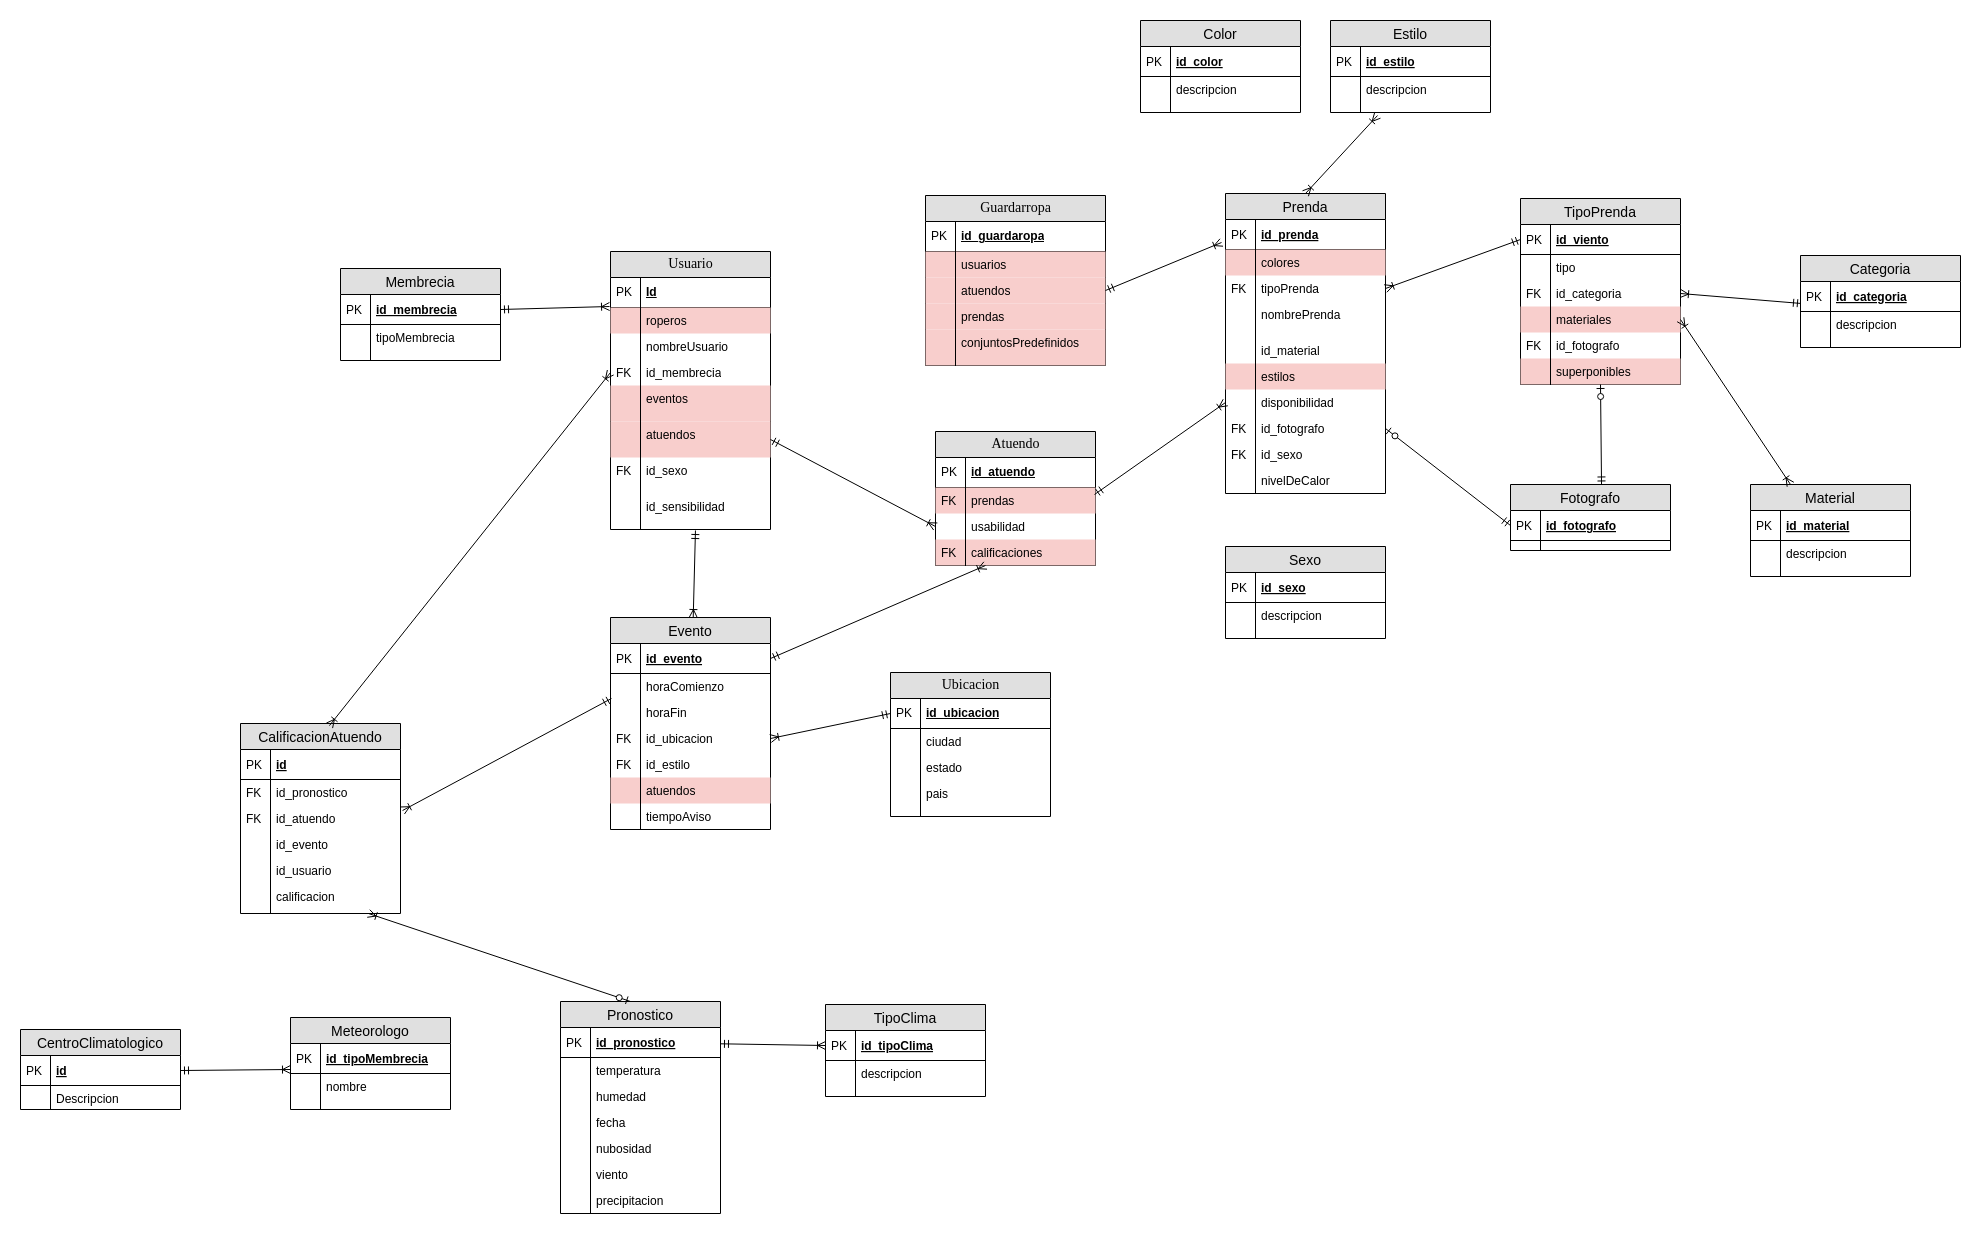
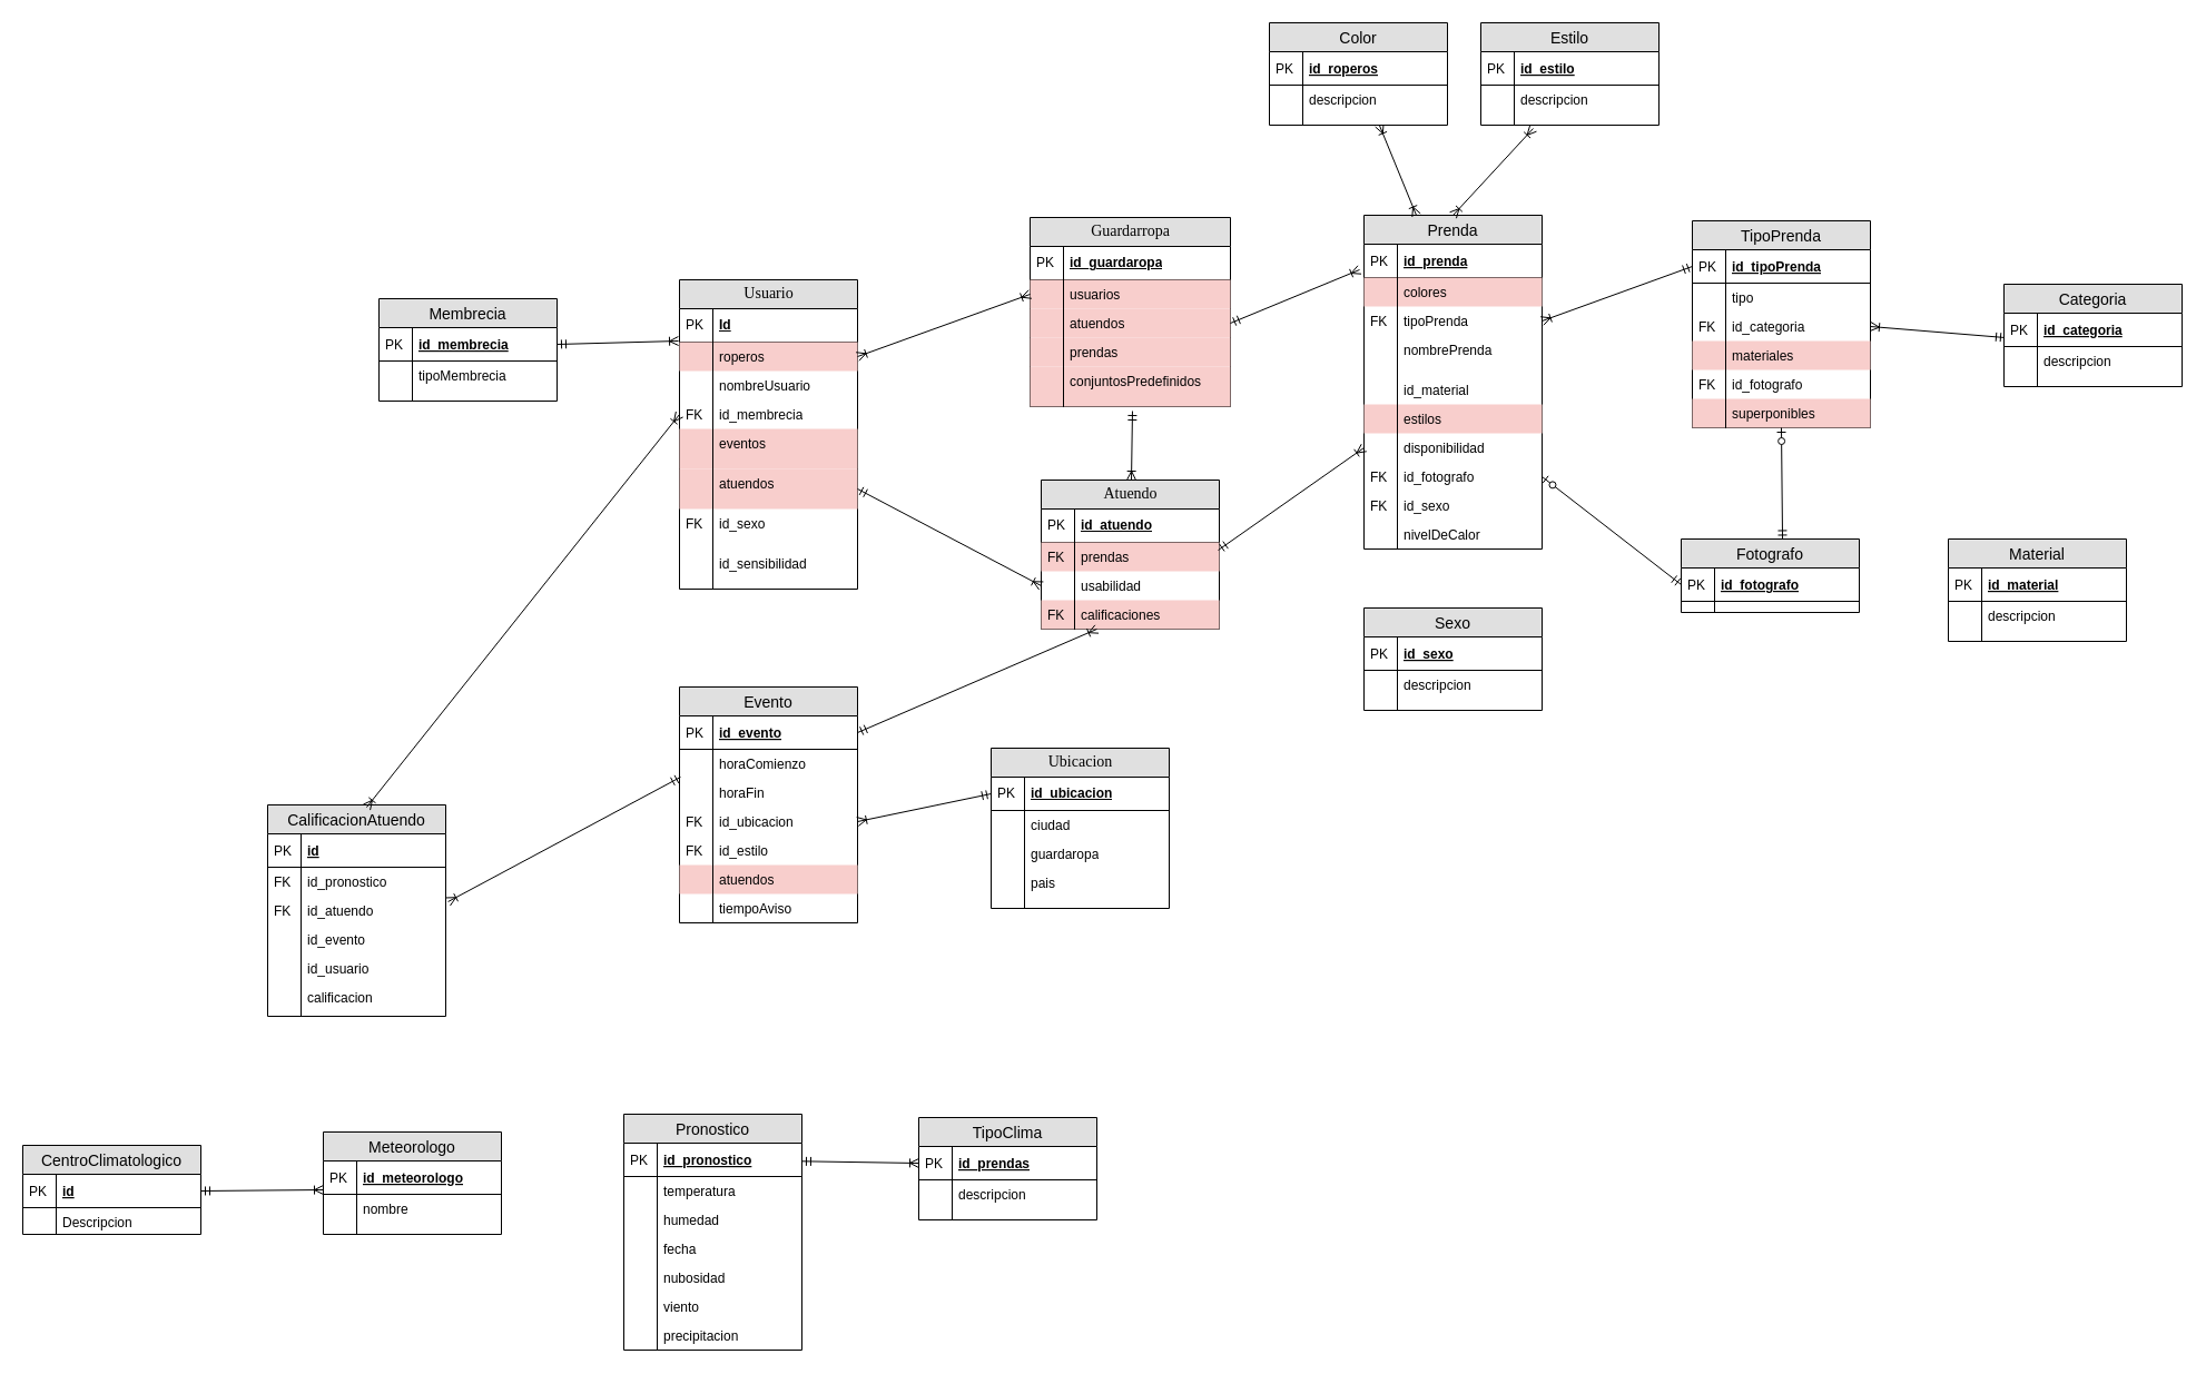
- <mxCell id="106" value="id_color" style="shape=partialRectangle;top=0;left=0;right=0;bottom=1;align=left;verticalAlign=middle;fillColor=none;spacingLeft=34;spacingRight=4;overflow=hidden;rotatable=0;points=[[0,0.5],[1,0.5]];portConstraint=eastwest;dropTarget=0;fontStyle=5;fontSize=12;" parent="105" vertex="1"><mxGeometry y="26" width="160" height="30" as="geometry" /></mxCell>
+ <mxCell id="106" value="id_roperos" style="shape=partialRectangle;top=0;left=0;right=0;bottom=1;align=left;verticalAlign=middle;fillColor=none;spacingLeft=34;spacingRight=4;overflow=hidden;rotatable=0;points=[[0,0.5],[1,0.5]];portConstraint=eastwest;dropTarget=0;fontStyle=5;fontSize=12;" parent="105" vertex="1"><mxGeometry y="26" width="160" height="30" as="geometry" /></mxCell>
+ <mxCell id="104" value="" style="edgeStyle=none;rounded=0;orthogonalLoop=1;jettySize=auto;html=1;startArrow=ERoneToMany;startFill=0;endArrow=ERoneToMany;endFill=0;fontSize=12;entryX=0.294;entryY=0;entryDx=0;entryDy=0;entryPerimeter=0;" parent="1" source="105" target="79" edge="1"><mxGeometry relative="1" as="geometry" /></mxCell>
- <mxCell id="128" value="id_viento" style="shape=partialRectangle;top=0;left=0;right=0;bottom=1;align=left;verticalAlign=middle;fillColor=none;spacingLeft=34;spacingRight=4;overflow=hidden;rotatable=0;points=[[0,0.5],[1,0.5]];portConstraint=eastwest;dropTarget=0;fontStyle=5;fontSize=12;" parent="127" vertex="1"><mxGeometry y="26" width="160" height="30" as="geometry" /></mxCell>
+ <mxCell id="128" value="id_tipoPrenda" style="shape=partialRectangle;top=0;left=0;right=0;bottom=1;align=left;verticalAlign=middle;fillColor=none;spacingLeft=34;spacingRight=4;overflow=hidden;rotatable=0;points=[[0,0.5],[1,0.5]];portConstraint=eastwest;dropTarget=0;fontStyle=5;fontSize=12;" parent="127" vertex="1"><mxGeometry y="26" width="160" height="30" as="geometry" /></mxCell>
+ <mxCell id="75" value="" style="fontSize=12;html=1;endArrow=ERoneToMany;startArrow=ERoneToMany;entryX=1;entryY=0.5;entryDx=0;entryDy=0;startFill=0;exitX=0;exitY=0.5;exitDx=0;exitDy=0;" parent="1" source="14" target="36" edge="1"><mxGeometry width="100" height="100" relative="1" as="geometry"><mxPoint x="840" y="446" as="sourcePoint" /><mxPoint x="890" y="531" as="targetPoint" /></mxGeometry></mxCell>
+ <mxCell id="76" value="" style="fontSize=12;html=1;endArrow=ERoneToMany;startArrow=ERmandOne;exitX=0.511;exitY=1.111;exitDx=0;exitDy=0;exitPerimeter=0;" parent="1" source="20" target="2" edge="1"><mxGeometry width="100" height="100" relative="1" as="geometry"><mxPoint x="720" y="668" as="sourcePoint" /><mxPoint x="820" y="568" as="targetPoint" /></mxGeometry></mxCell>
- <mxCell id="156" value="" style="fontSize=12;html=1;endArrow=ERoneToMany;startArrow=ERoneToMany;exitX=0.25;exitY=0;exitDx=0;exitDy=0;entryX=1;entryY=0.5;entryDx=0;entryDy=0;startFill=0;" parent="1" source="146" target="134" edge="1"><mxGeometry width="100" height="100" relative="1" as="geometry"><mxPoint x="1740" y="324" as="sourcePoint" /><mxPoint x="1760" y="319" as="targetPoint" /></mxGeometry></mxCell>
- <mxCell id="58" value="" style="fontSize=12;html=1;endArrow=ERmandOne;startArrow=ERoneToMany;entryX=0.531;entryY=1.028;entryDx=0;entryDy=0;entryPerimeter=0;startFill=0;endFill=0;" parent="1" source="59" target="48" edge="1"><mxGeometry width="100" height="100" relative="1" as="geometry"><mxPoint x="490" y="682" as="sourcePoint" /><mxPoint x="540" y="411" as="targetPoint" /></mxGeometry></mxCell>
- <mxCell id="27" value="estado" style="shape=partialRectangle;top=0;left=0;right=0;bottom=0;html=1;align=left;verticalAlign=top;fillColor=none;spacingLeft=34;spacingRight=4;whiteSpace=wrap;overflow=hidden;rotatable=0;points=[[0,0.5],[1,0.5]];portConstraint=eastwest;dropTarget=0;" parent="22" vertex="1"><mxGeometry y="82" width="160" height="26" as="geometry" /></mxCell>
+ <mxCell id="27" value="guardaropa" style="shape=partialRectangle;top=0;left=0;right=0;bottom=0;html=1;align=left;verticalAlign=top;fillColor=none;spacingLeft=34;spacingRight=4;whiteSpace=wrap;overflow=hidden;rotatable=0;points=[[0,0.5],[1,0.5]];portConstraint=eastwest;dropTarget=0;" parent="22" vertex="1"><mxGeometry y="82" width="160" height="26" as="geometry" /></mxCell>
- <mxCell id="213" value="" style="fontSize=12;html=1;endArrow=ERoneToMany;startArrow=ERzeroToOne;exitX=0.438;exitY=0;exitDx=0;exitDy=0;exitPerimeter=0;entryX=0.8;entryY=1;entryDx=0;entryDy=0;entryPerimeter=0;" edge="1" parent="1" source="177" target="211"><mxGeometry width="100" height="100" relative="1" as="geometry"><mxPoint x="450" y="951" as="sourcePoint" /><mxPoint x="550" y="851" as="targetPoint" /></mxGeometry></mxCell>
- <mxCell id="193" value="id_tipoClima" style="shape=partialRectangle;top=0;left=0;right=0;bottom=1;align=left;verticalAlign=middle;fillColor=none;spacingLeft=34;spacingRight=4;overflow=hidden;rotatable=0;points=[[0,0.5],[1,0.5]];portConstraint=eastwest;dropTarget=0;fontStyle=5;fontSize=12;" vertex="1" parent="192"><mxGeometry y="26" width="160" height="30" as="geometry" /></mxCell>
+ <mxCell id="193" value="id_prendas" style="shape=partialRectangle;top=0;left=0;right=0;bottom=1;align=left;verticalAlign=middle;fillColor=none;spacingLeft=34;spacingRight=4;overflow=hidden;rotatable=0;points=[[0,0.5],[1,0.5]];portConstraint=eastwest;dropTarget=0;fontStyle=5;fontSize=12;" vertex="1" parent="192"><mxGeometry y="26" width="160" height="30" as="geometry" /></mxCell>
- <mxCell id="170" value="id_tipoMembrecia" style="shape=partialRectangle;top=0;left=0;right=0;bottom=1;align=left;verticalAlign=middle;fillColor=none;spacingLeft=34;spacingRight=4;overflow=hidden;rotatable=0;points=[[0,0.5],[1,0.5]];portConstraint=eastwest;dropTarget=0;fontStyle=5;fontSize=12;" parent="169" vertex="1"><mxGeometry y="26" width="160" height="30" as="geometry" /></mxCell>
+ <mxCell id="170" value="id_meteorologo" style="shape=partialRectangle;top=0;left=0;right=0;bottom=1;align=left;verticalAlign=middle;fillColor=none;spacingLeft=34;spacingRight=4;overflow=hidden;rotatable=0;points=[[0,0.5],[1,0.5]];portConstraint=eastwest;dropTarget=0;fontStyle=5;fontSize=12;" parent="169" vertex="1"><mxGeometry y="26" width="160" height="30" as="geometry" /></mxCell>
